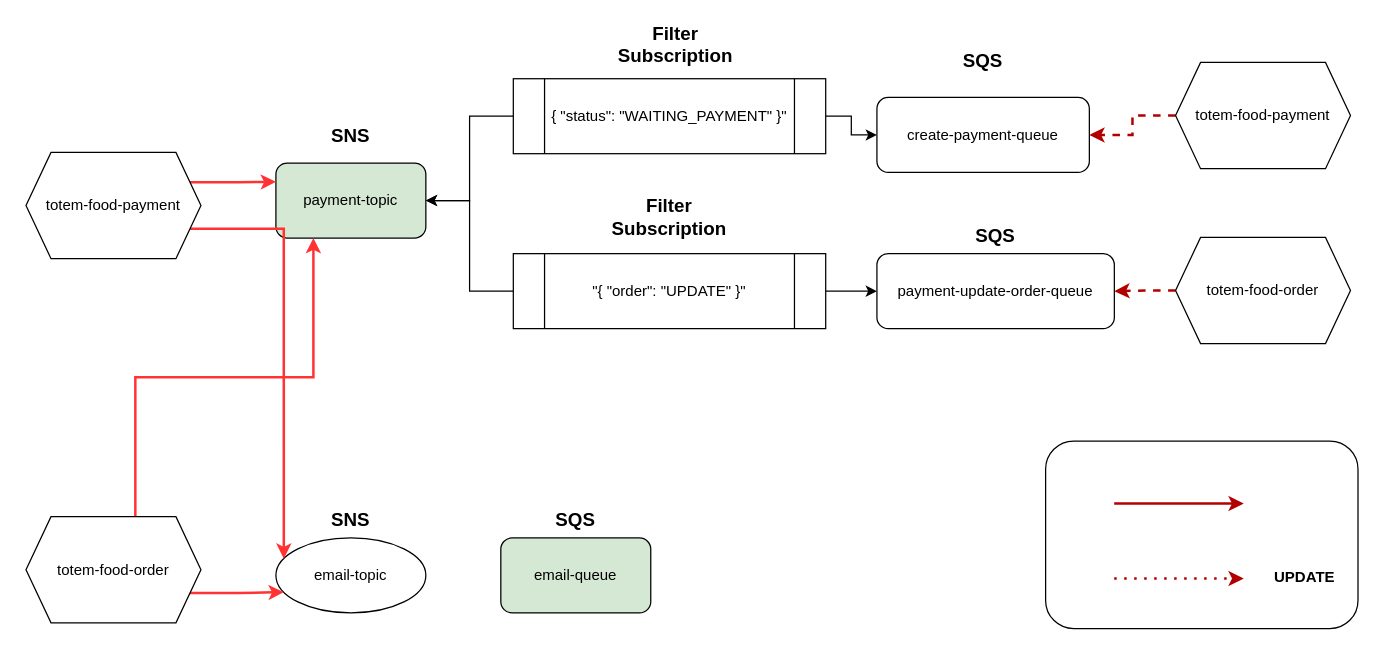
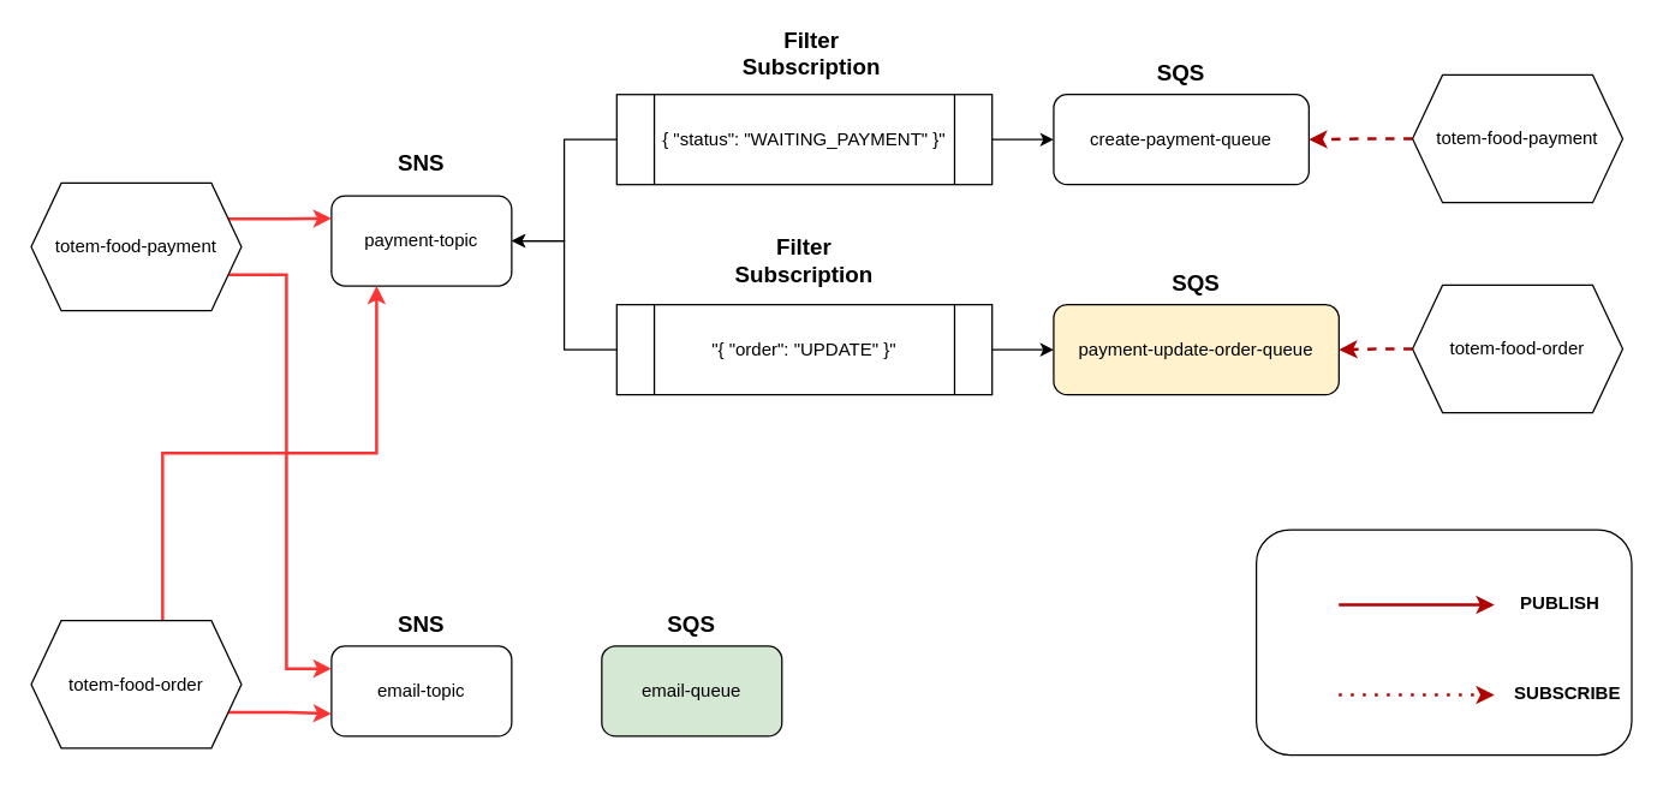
- <mxCell id="7" value="create-payment-queue" style="rounded=1;whiteSpace=wrap;html=1;" parent="1" vertex="1"><mxGeometry x="701" y="77.5" width="170" height="60" as="geometry" /></mxCell>
+ <mxCell id="7" value="create-payment-queue" style="rounded=1;whiteSpace=wrap;html=1;" parent="1" vertex="1"><mxGeometry x="701" y="62.5" width="170" height="60" as="geometry" /></mxCell>
- <mxCell id="2" value="payment-topic" style="rounded=1;whiteSpace=wrap;html=1;fillColor=#d5e8d4;" parent="1" vertex="1"><mxGeometry x="220" y="130" width="120" height="60" as="geometry" /></mxCell>
+ <mxCell id="2" value="payment-topic" style="rounded=1;whiteSpace=wrap;html=1;" parent="1" vertex="1"><mxGeometry x="220" y="130" width="120" height="60" as="geometry" /></mxCell>
- <mxCell id="8" value="payment-update-order-queue" style="rounded=1;whiteSpace=wrap;html=1;" parent="1" vertex="1"><mxGeometry x="701" y="202.5" width="190" height="60" as="geometry" /></mxCell>
+ <mxCell id="8" value="payment-update-order-queue" style="rounded=1;whiteSpace=wrap;html=1;fillColor=#fff2cc;" parent="1" vertex="1"><mxGeometry x="701" y="202.5" width="190" height="60" as="geometry" /></mxCell>
+ <mxCell id="19" value="PUBLISH" style="text;html=1;align=center;verticalAlign=middle;resizable=0;points=[];autosize=1;strokeColor=none;fillColor=none;fontStyle=1" parent="15" vertex="1"><mxGeometry x="161.585" y="34" width="80" height="30" as="geometry" /></mxCell>
- <mxCell id="3" value="email-topic" style="ellipse;whiteSpace=wrap;html=1;" parent="1" vertex="1"><mxGeometry x="220" y="430" width="120" height="60" as="geometry" /></mxCell>
+ <mxCell id="3" value="email-topic" style="rounded=1;whiteSpace=wrap;html=1;" parent="1" vertex="1"><mxGeometry x="220" y="430" width="120" height="60" as="geometry" /></mxCell>
- <mxCell id="20" value="UPDATE" style="text;html=1;align=center;verticalAlign=middle;resizable=0;points=[];autosize=1;strokeColor=none;fillColor=none;fontStyle=1" parent="15" vertex="1"><mxGeometry x="162.195" y="94" width="90" height="30" as="geometry" /></mxCell>
+ <mxCell id="20" value="SUBSCRIBE" style="text;html=1;align=center;verticalAlign=middle;resizable=0;points=[];autosize=1;strokeColor=none;fillColor=none;fontStyle=1" parent="15" vertex="1"><mxGeometry x="162.195" y="94" width="90" height="30" as="geometry" /></mxCell>
